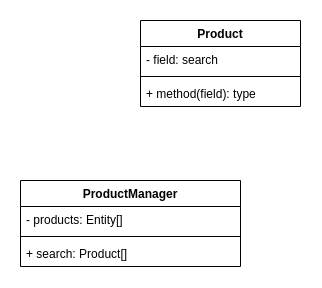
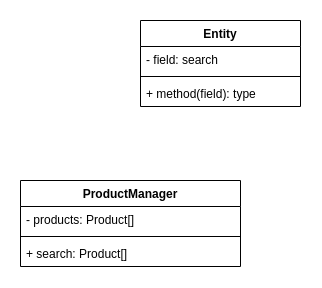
- <mxCell id="2" value="Product" style="swimlane;fontStyle=1;align=center;verticalAlign=top;childLayout=stackLayout;horizontal=1;startSize=26;horizontalStack=0;resizeParent=1;resizeParentMax=0;resizeLast=0;collapsible=1;marginBottom=0;" vertex="1" parent="1"><mxGeometry x="140" y="20" width="160" height="86" as="geometry" /></mxCell>
+ <mxCell id="2" value="Entity" style="swimlane;fontStyle=1;align=center;verticalAlign=top;childLayout=stackLayout;horizontal=1;startSize=26;horizontalStack=0;resizeParent=1;resizeParentMax=0;resizeLast=0;collapsible=1;marginBottom=0;" vertex="1" parent="1"><mxGeometry x="140" y="20" width="160" height="86" as="geometry" /></mxCell>
- <mxCell id="7" value="- products: Entity[]" style="text;strokeColor=none;fillColor=none;align=left;verticalAlign=top;spacingLeft=4;spacingRight=4;overflow=hidden;rotatable=0;points=[[0,0.5],[1,0.5]];portConstraint=eastwest;" vertex="1" parent="6"><mxGeometry y="26" width="220" height="26" as="geometry" /></mxCell>
+ <mxCell id="7" value="- products: Product[]" style="text;strokeColor=none;fillColor=none;align=left;verticalAlign=top;spacingLeft=4;spacingRight=4;overflow=hidden;rotatable=0;points=[[0,0.5],[1,0.5]];portConstraint=eastwest;" vertex="1" parent="6"><mxGeometry y="26" width="220" height="26" as="geometry" /></mxCell>
